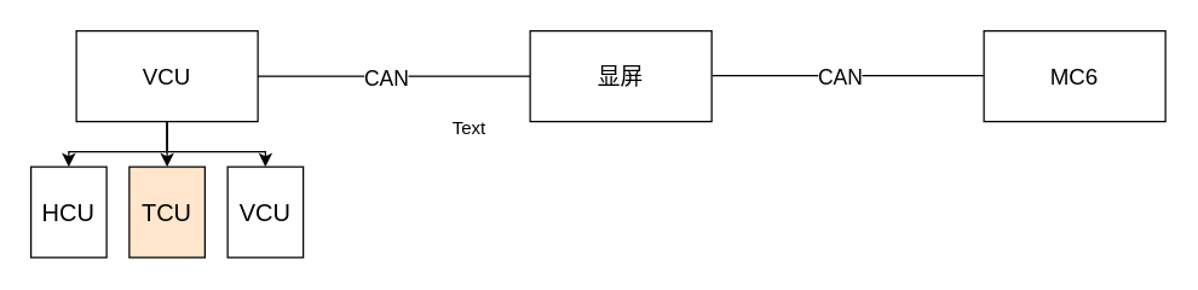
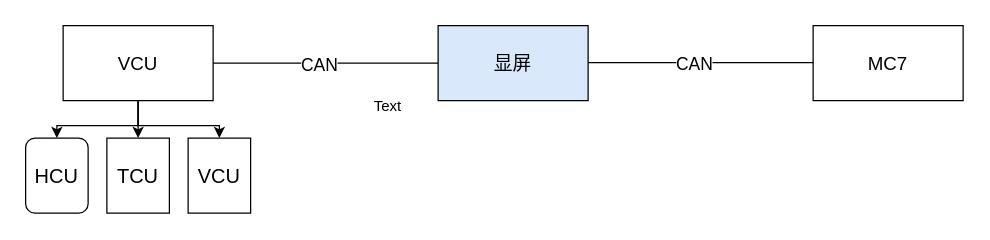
- <mxCell id="8" value="&lt;font style=&quot;font-size: 15px;&quot;&gt;显屏&lt;/font&gt;" style="rounded=0;whiteSpace=wrap;html=1;" vertex="1" parent="1"><mxGeometry x="350" y="20" width="120" height="60" as="geometry" /></mxCell>
+ <mxCell id="8" value="&lt;font style=&quot;font-size: 15px;&quot;&gt;显屏&lt;/font&gt;" style="rounded=0;whiteSpace=wrap;html=1;fillColor=#dae8fc;" vertex="1" parent="1"><mxGeometry x="350" y="20" width="120" height="60" as="geometry" /></mxCell>
- <mxCell id="9" value="&lt;font style=&quot;font-size: 15px;&quot;&gt;MC6&lt;/font&gt;" style="rounded=0;whiteSpace=wrap;html=1;" vertex="1" parent="1"><mxGeometry x="650" y="20" width="120" height="60" as="geometry" /></mxCell>
+ <mxCell id="9" value="&lt;font style=&quot;font-size: 15px;&quot;&gt;MC7&lt;/font&gt;" style="rounded=0;whiteSpace=wrap;html=1;" vertex="1" parent="1"><mxGeometry x="650" y="20" width="120" height="60" as="geometry" /></mxCell>
- <mxCell id="5" value="&lt;font style=&quot;font-size: 16px;&quot;&gt;HCU&lt;/font&gt;" style="rounded=0;whiteSpace=wrap;html=1;" vertex="1" parent="1"><mxGeometry x="20" y="110" width="50" height="60" as="geometry" /></mxCell>
+ <mxCell id="5" value="&lt;font style=&quot;font-size: 16px;&quot;&gt;HCU&lt;/font&gt;" style="whiteSpace=wrap;html=1;rounded=1;" vertex="1" parent="1"><mxGeometry x="20" y="110" width="50" height="60" as="geometry" /></mxCell>
- <mxCell id="6" value="&lt;font style=&quot;font-size: 16px;&quot;&gt;TCU&lt;/font&gt;" style="rounded=0;whiteSpace=wrap;html=1;fillColor=#ffe6cc;" vertex="1" parent="1"><mxGeometry x="85" y="110" width="50" height="60" as="geometry" /></mxCell>
+ <mxCell id="6" value="&lt;font style=&quot;font-size: 16px;&quot;&gt;TCU&lt;/font&gt;" style="rounded=0;whiteSpace=wrap;html=1;" vertex="1" parent="1"><mxGeometry x="85" y="110" width="50" height="60" as="geometry" /></mxCell>
